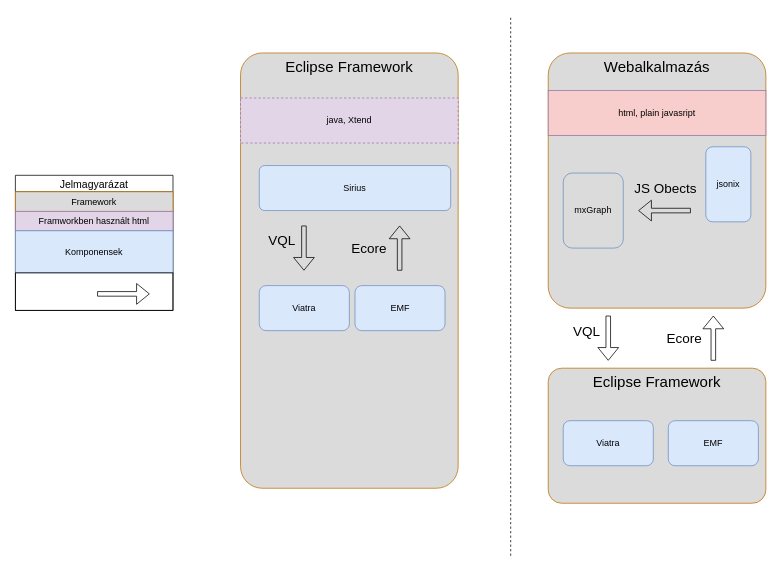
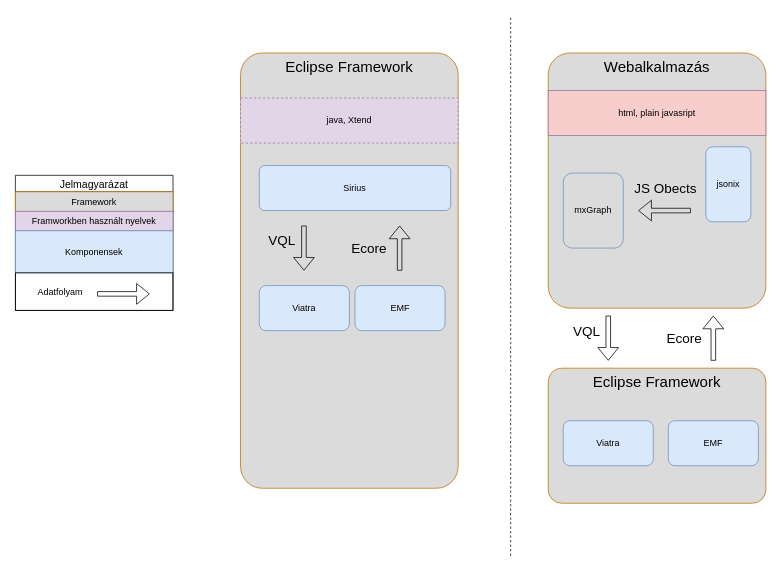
- <mxCell id="27" value="Framworkben használt html" style="text;strokeColor=#9673a6;fillColor=#e1d5e7;overflow=hidden;rotatable=0;points=[[0,0.5],[1,0.5]];portConstraint=eastwest;fontSize=12;rounded=1;align=center;verticalAlign=middle;arcSize=0;" vertex="1" parent="25"><mxGeometry y="48" width="210" height="26" as="geometry" /></mxCell>
+ <mxCell id="27" value="Framworkben használt nyelvek" style="text;strokeColor=#9673a6;fillColor=#e1d5e7;overflow=hidden;rotatable=0;points=[[0,0.5],[1,0.5]];portConstraint=eastwest;fontSize=12;rounded=1;align=center;verticalAlign=middle;arcSize=0;" vertex="1" parent="25"><mxGeometry y="48" width="210" height="26" as="geometry" /></mxCell>
+ <mxCell id="31" value="Adatfolyam" style="text;html=1;strokeColor=none;fillColor=none;align=center;verticalAlign=middle;whiteSpace=wrap;rounded=0;shadow=0;glass=0;comic=0;labelBackgroundColor=none;fontSize=12;fontColor=#000000;" vertex="1" parent="1"><mxGeometry x="60" y="379" width="40" height="20" as="geometry" /></mxCell>
